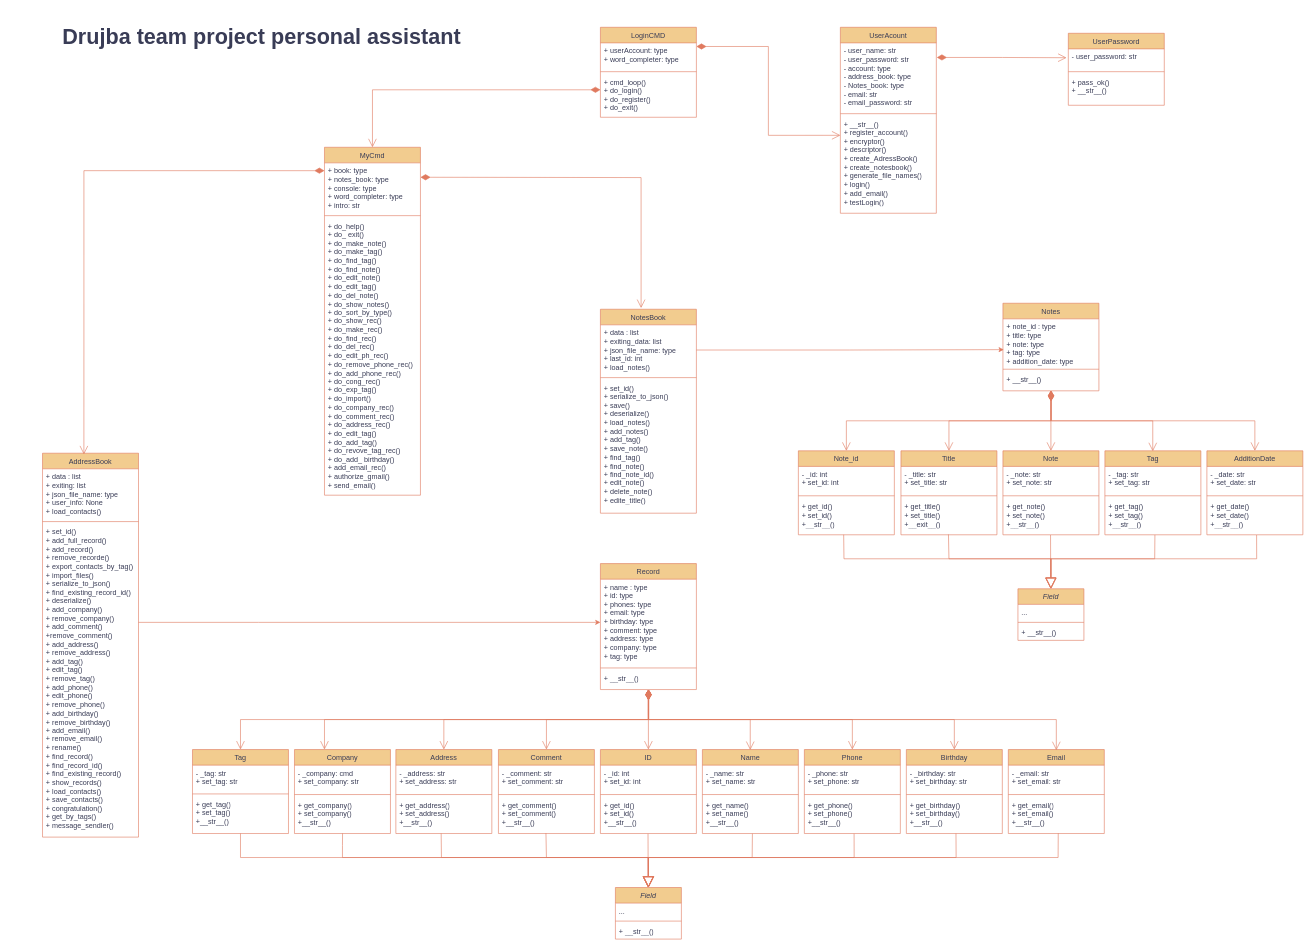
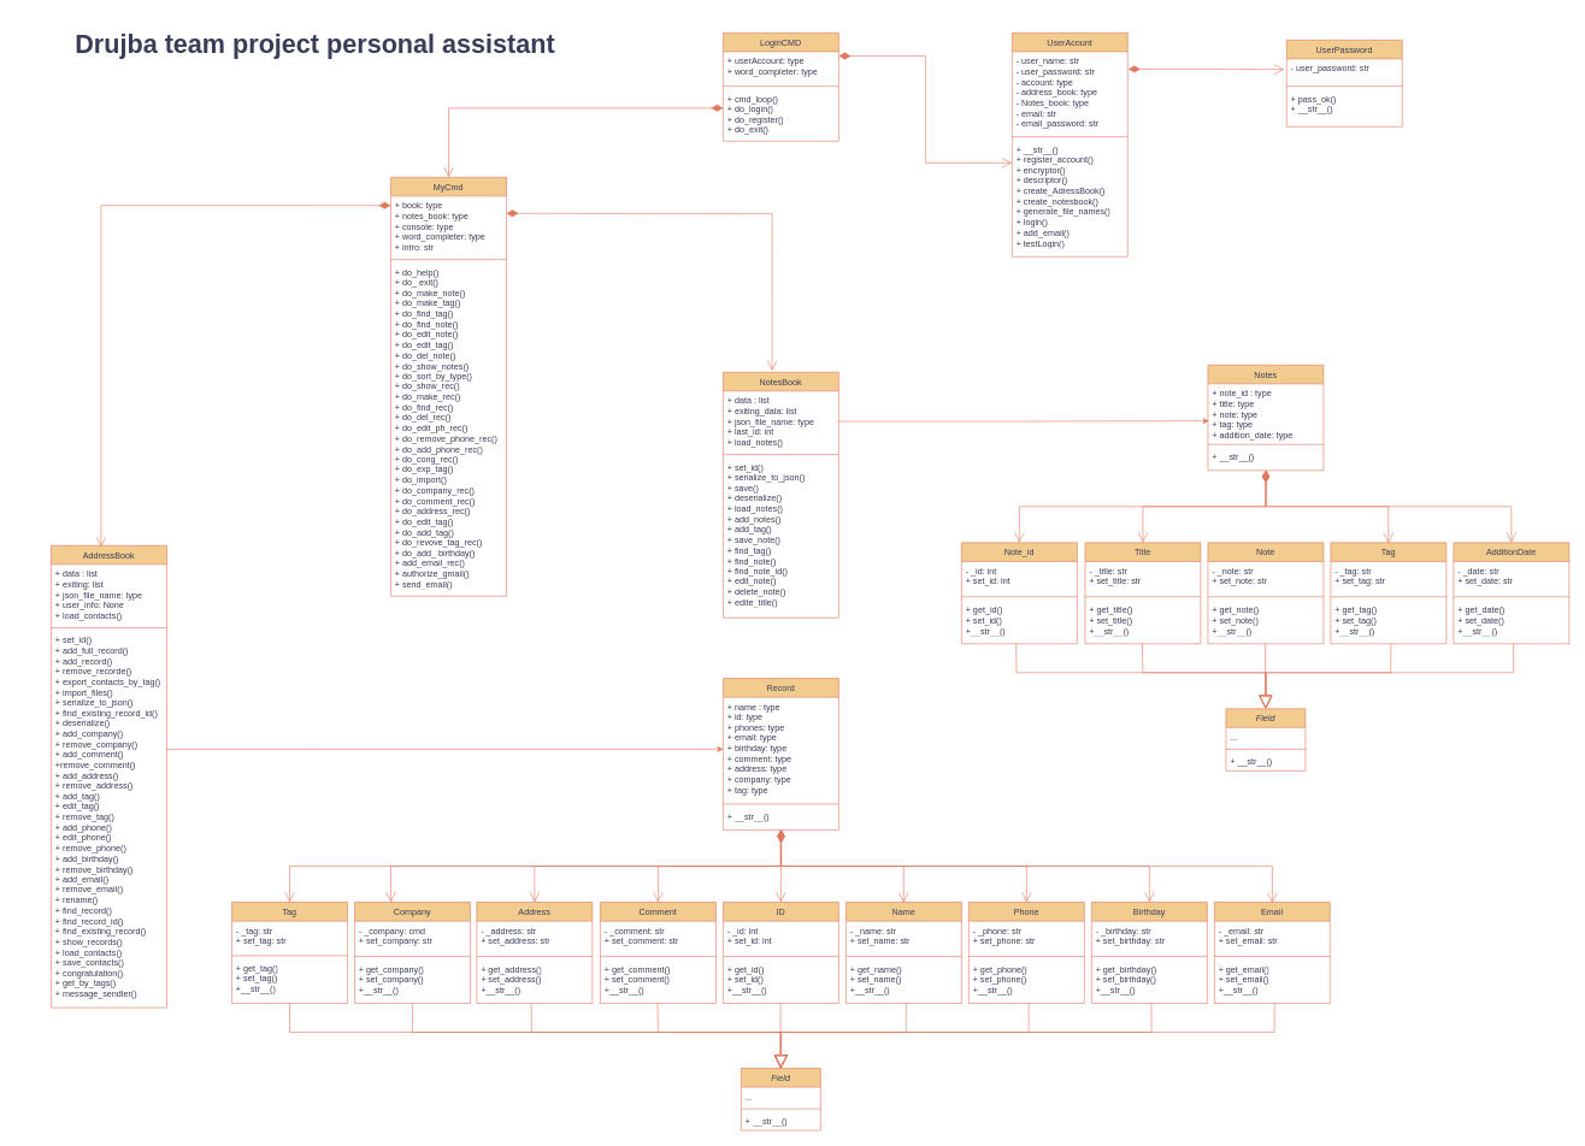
- <mxCell id="99" value="" style="endArrow=open;html=1;endSize=12;startArrow=diamondThin;startSize=14;startFill=1;edgeStyle=orthogonalEdgeStyle;align=left;verticalAlign=bottom;rounded=0;exitX=0.5;exitY=1;exitDx=0;exitDy=0;entryX=0.5;entryY=0;entryDx=0;entryDy=0;labelBackgroundColor=none;fontColor=default;strokeColor=#E07A5F;" parent="1" source="88" target="76" edge="1"><mxGeometry x="-1" y="3" relative="1" as="geometry"><mxPoint x="1871" y="701" as="sourcePoint" /><mxPoint x="2031" y="701" as="targetPoint" /></mxGeometry></mxCell>
- <mxCell id="75" value="+ get_title()&lt;br&gt;+ set_title()&lt;br&gt;+__exit__()" style="text;strokeColor=none;fillColor=none;align=left;verticalAlign=top;spacingLeft=4;spacingRight=4;overflow=hidden;rotatable=0;points=[[0,0.5],[1,0.5]];portConstraint=eastwest;whiteSpace=wrap;html=1;labelBackgroundColor=none;rounded=0;fontColor=#393C56;" parent="72" vertex="1"><mxGeometry y="80" width="160" height="60" as="geometry" /></mxCell>
+ <mxCell id="75" value="+ get_title()&lt;br&gt;+ set_title()&lt;br&gt;+__str__()" style="text;strokeColor=none;fillColor=none;align=left;verticalAlign=top;spacingLeft=4;spacingRight=4;overflow=hidden;rotatable=0;points=[[0,0.5],[1,0.5]];portConstraint=eastwest;whiteSpace=wrap;html=1;labelBackgroundColor=none;rounded=0;fontColor=#393C56;" parent="72" vertex="1"><mxGeometry y="80" width="160" height="60" as="geometry" /></mxCell>
